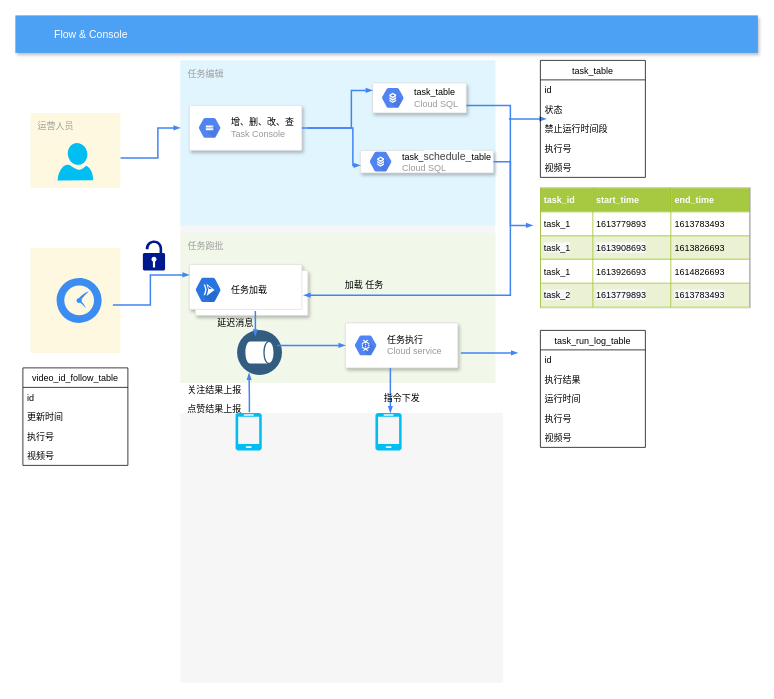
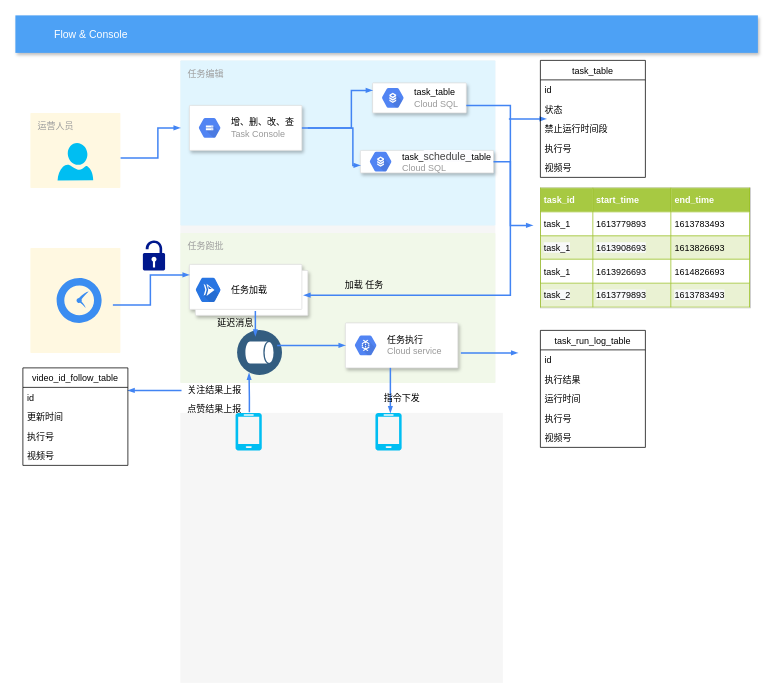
+ <mxCell id="57" style="edgeStyle=orthogonalEdgeStyle;rounded=0;html=1;labelBackgroundColor=none;startFill=1;startSize=4;endArrow=blockThin;endFill=1;endSize=4;jettySize=auto;orthogonalLoop=1;strokeColor=#4284F3;strokeWidth=2;fontSize=12;fontColor=#000000;align=center;dashed=0;exitX=0.017;exitY=0.5;exitDx=0;exitDy=0;exitPerimeter=0;" edge="1" parent="1" source="51" target="58"><mxGeometry relative="1" as="geometry"><Array as="points"><mxPoint x="210" y="520" /><mxPoint x="210" y="520" /></Array><mxPoint x="160" y="416" as="sourcePoint" /><mxPoint x="262" y="376" as="targetPoint" /></mxGeometry></mxCell>
